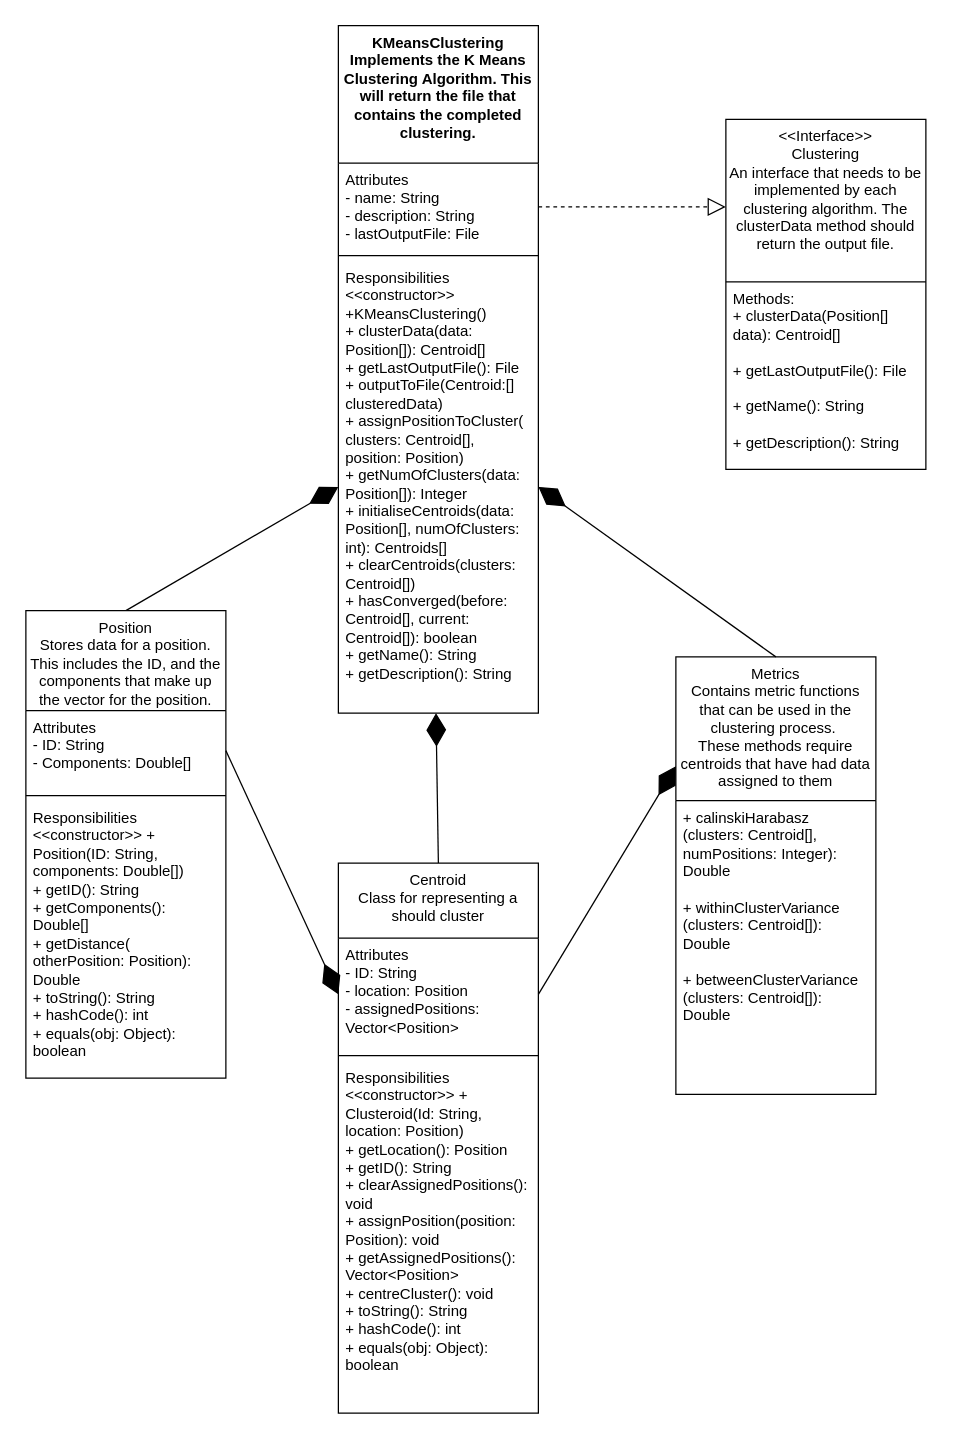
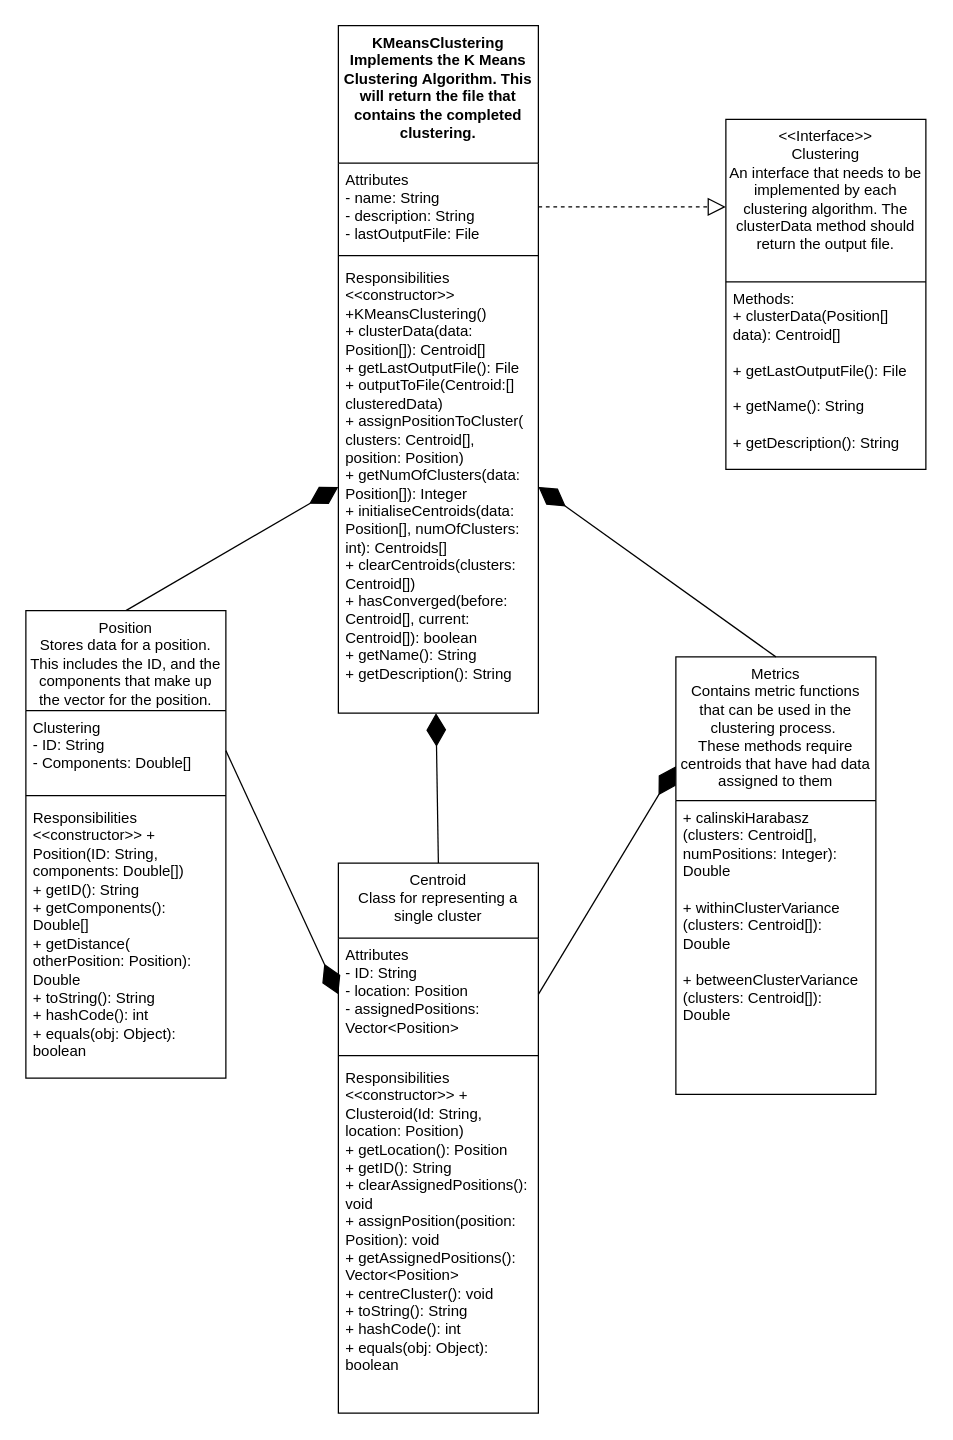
- <mxCell id="11" value="Attributes&#10;- ID: String&#10;- Components: Double[]" style="text;align=left;verticalAlign=top;spacingLeft=4;spacingRight=4;overflow=hidden;rotatable=0;points=[[0,0.5],[1,0.5]];portConstraint=eastwest;rounded=0;shadow=0;html=0;fontStyle=0" parent="10" vertex="1"><mxGeometry y="80" width="160" height="64" as="geometry" /></mxCell>
+ <mxCell id="11" value="Clustering&#10;- ID: String&#10;- Components: Double[]" style="text;align=left;verticalAlign=top;spacingLeft=4;spacingRight=4;overflow=hidden;rotatable=0;points=[[0,0.5],[1,0.5]];portConstraint=eastwest;rounded=0;shadow=0;html=0;fontStyle=0" parent="10" vertex="1"><mxGeometry y="80" width="160" height="64" as="geometry" /></mxCell>
- <mxCell id="14" value="Centroid&#10;Class for representing a should cluster" style="swimlane;fontStyle=0;align=center;verticalAlign=top;childLayout=stackLayout;horizontal=1;startSize=60;horizontalStack=0;resizeParent=1;resizeLast=0;collapsible=1;marginBottom=0;rounded=0;shadow=0;strokeWidth=1;whiteSpace=wrap;" parent="1" vertex="1"><mxGeometry x="270" y="690" width="160" height="440" as="geometry"><mxRectangle x="130" y="380" width="160" height="26" as="alternateBounds" /></mxGeometry></mxCell>
+ <mxCell id="14" value="Centroid&#10;Class for representing a single cluster" style="swimlane;fontStyle=0;align=center;verticalAlign=top;childLayout=stackLayout;horizontal=1;startSize=60;horizontalStack=0;resizeParent=1;resizeLast=0;collapsible=1;marginBottom=0;rounded=0;shadow=0;strokeWidth=1;whiteSpace=wrap;" parent="1" vertex="1"><mxGeometry x="270" y="690" width="160" height="440" as="geometry"><mxRectangle x="130" y="380" width="160" height="26" as="alternateBounds" /></mxGeometry></mxCell>
